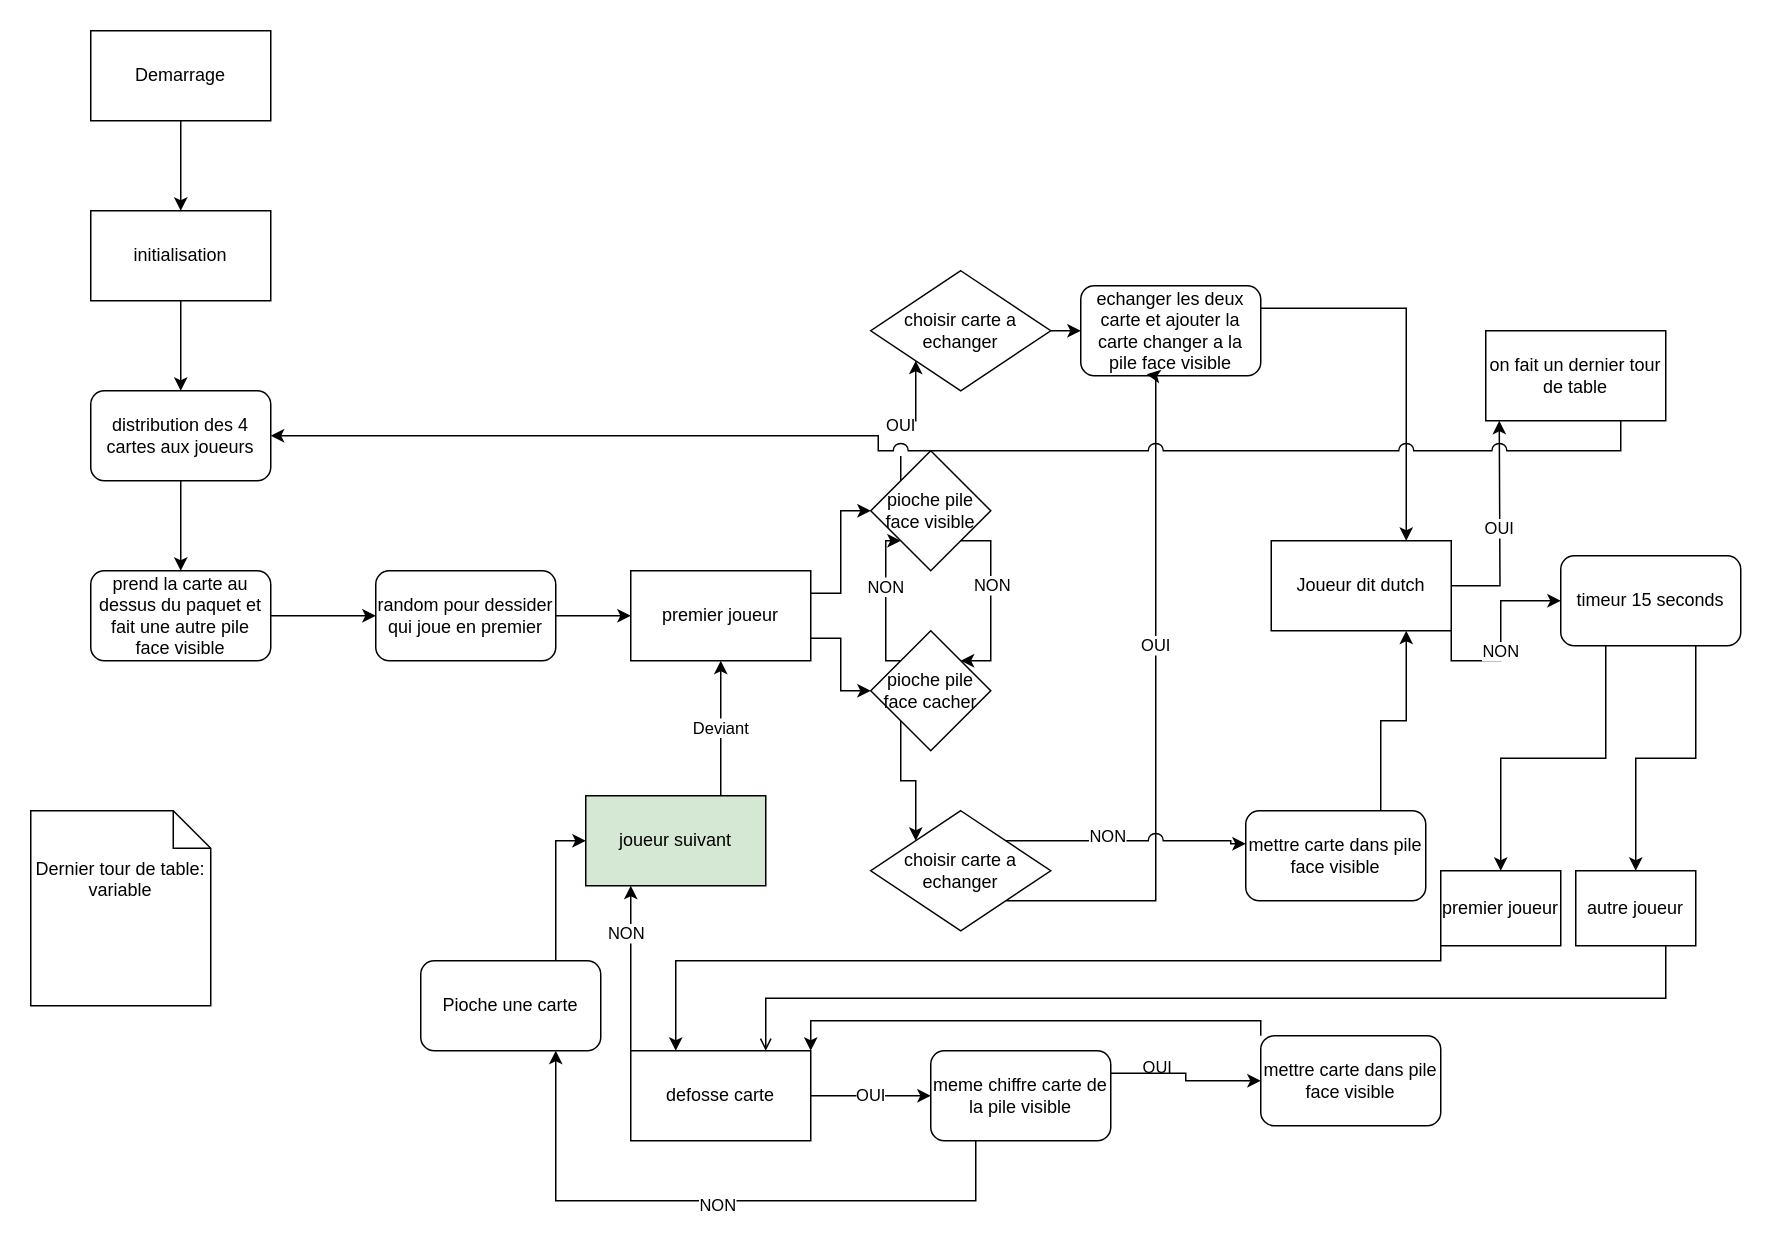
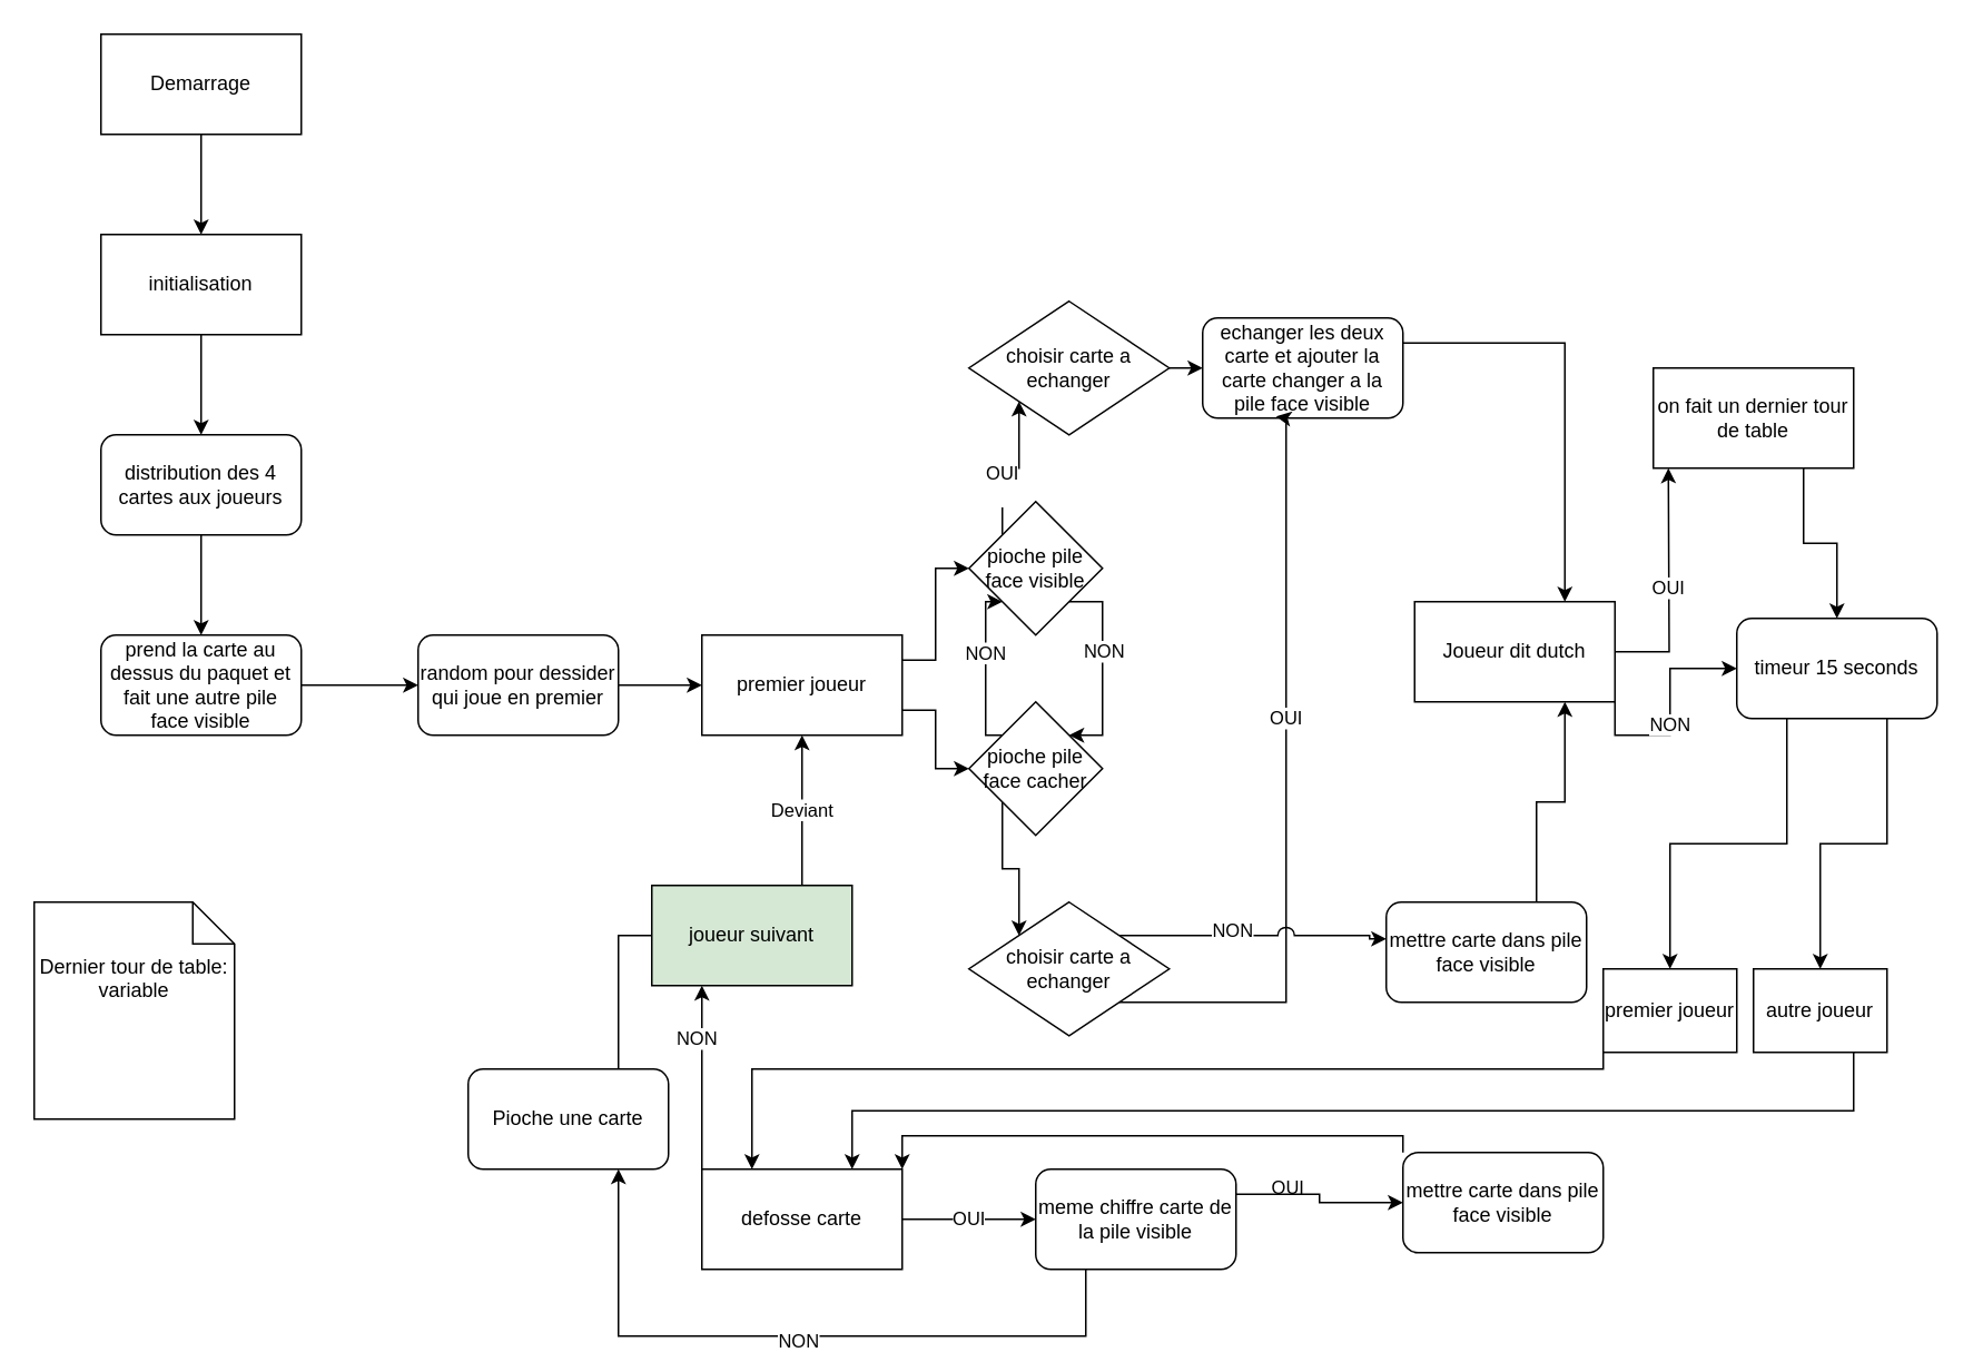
- <mxCell id="59" style="edgeStyle=orthogonalEdgeStyle;rounded=0;jumpStyle=arc;jumpSize=10;orthogonalLoop=1;jettySize=auto;html=1;exitX=0.75;exitY=1;exitDx=0;exitDy=0;" edge="1" parent="1" source="60" target="7"><mxGeometry relative="1" as="geometry" /></mxCell>
+ <mxCell id="59" style="edgeStyle=orthogonalEdgeStyle;rounded=0;jumpStyle=arc;jumpSize=10;orthogonalLoop=1;jettySize=auto;html=1;exitX=0.75;exitY=1;exitDx=0;exitDy=0;entryX=0.5;entryY=0;entryDx=0;entryDy=0;" edge="1" parent="1" source="60" target="36"><mxGeometry relative="1" as="geometry" /></mxCell>
- <mxCell id="52" style="edgeStyle=orthogonalEdgeStyle;rounded=0;jumpStyle=arc;jumpSize=10;orthogonalLoop=1;jettySize=auto;html=1;exitX=0.75;exitY=0;exitDx=0;exitDy=0;entryX=0;entryY=0.5;entryDx=0;entryDy=0;" edge="1" parent="1" source="53" target="55"><mxGeometry relative="1" as="geometry" /></mxCell>
+ <mxCell id="52" style="edgeStyle=orthogonalEdgeStyle;rounded=0;jumpStyle=arc;jumpSize=10;orthogonalLoop=1;jettySize=auto;html=1;exitX=0.75;exitY=0;exitDx=0;exitDy=0;entryX=0;entryY=0.5;entryDx=0;entryDy=0;endArrow=none;" edge="1" parent="1" source="53" target="55"><mxGeometry relative="1" as="geometry" /></mxCell>
- <mxCell id="37" style="edgeStyle=orthogonalEdgeStyle;rounded=0;jumpStyle=arc;jumpSize=10;orthogonalLoop=1;jettySize=auto;html=1;exitX=0.75;exitY=1;exitDx=0;exitDy=0;entryX=0.75;entryY=0;entryDx=0;entryDy=0;endArrow=open;" edge="1" parent="1" source="38" target="43"><mxGeometry relative="1" as="geometry"><mxPoint x="430" y="700" as="targetPoint" /></mxGeometry></mxCell>
+ <mxCell id="37" style="edgeStyle=orthogonalEdgeStyle;rounded=0;jumpStyle=arc;jumpSize=10;orthogonalLoop=1;jettySize=auto;html=1;exitX=0.75;exitY=1;exitDx=0;exitDy=0;entryX=0.75;entryY=0;entryDx=0;entryDy=0;" edge="1" parent="1" source="38" target="43"><mxGeometry relative="1" as="geometry"><mxPoint x="430" y="700" as="targetPoint" /></mxGeometry></mxCell>
